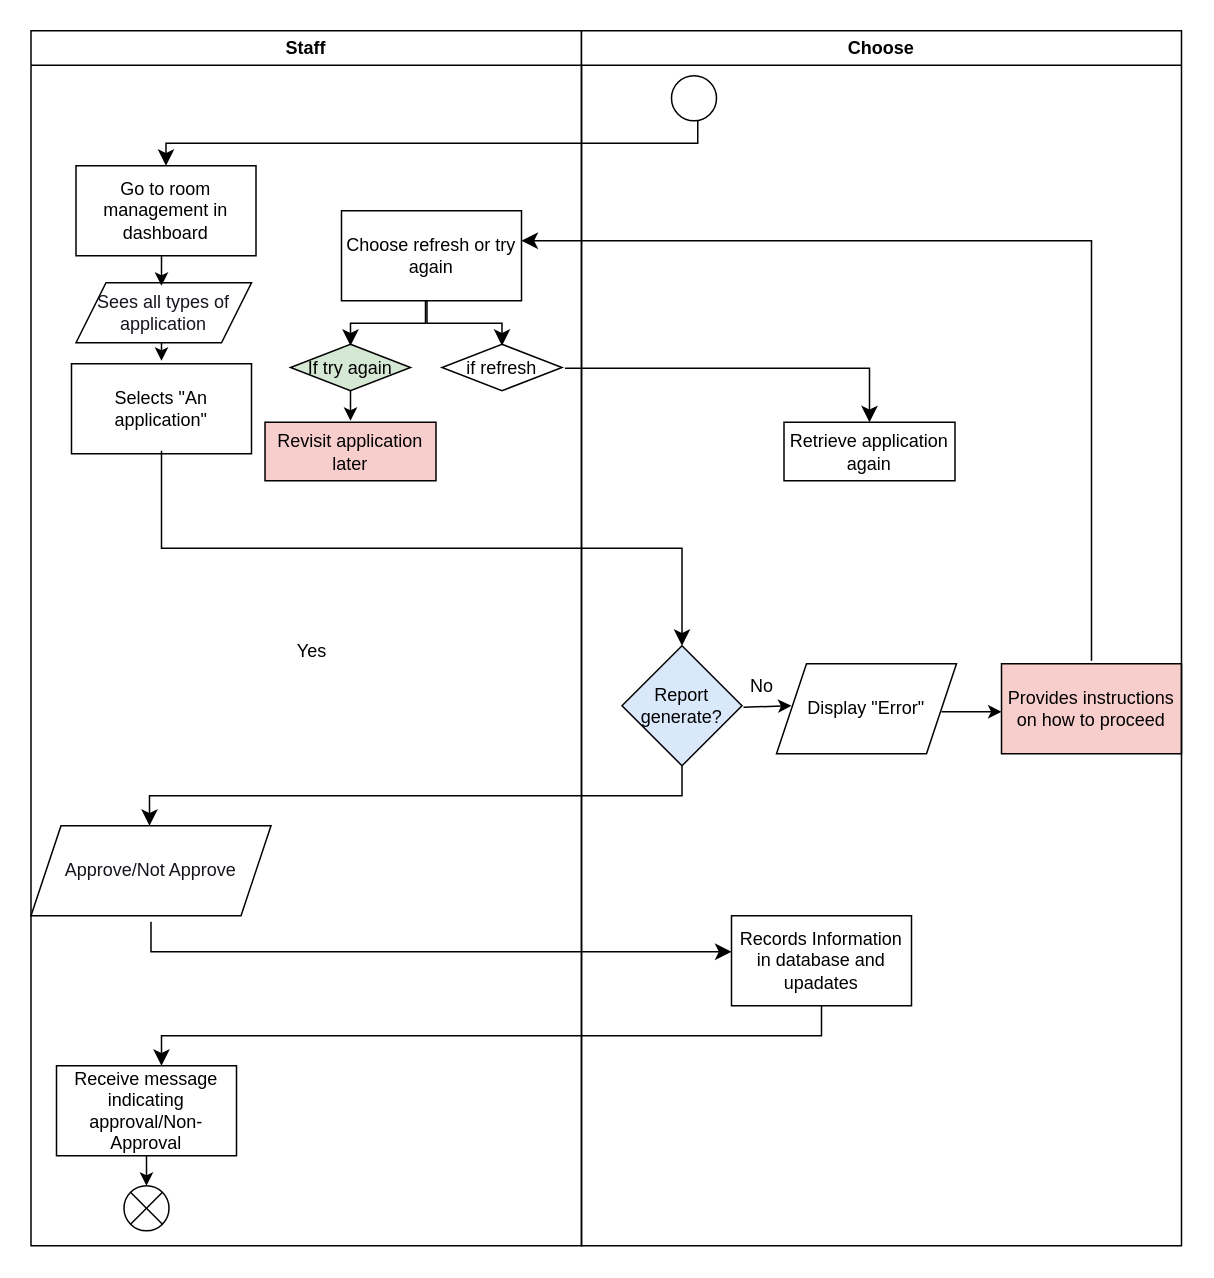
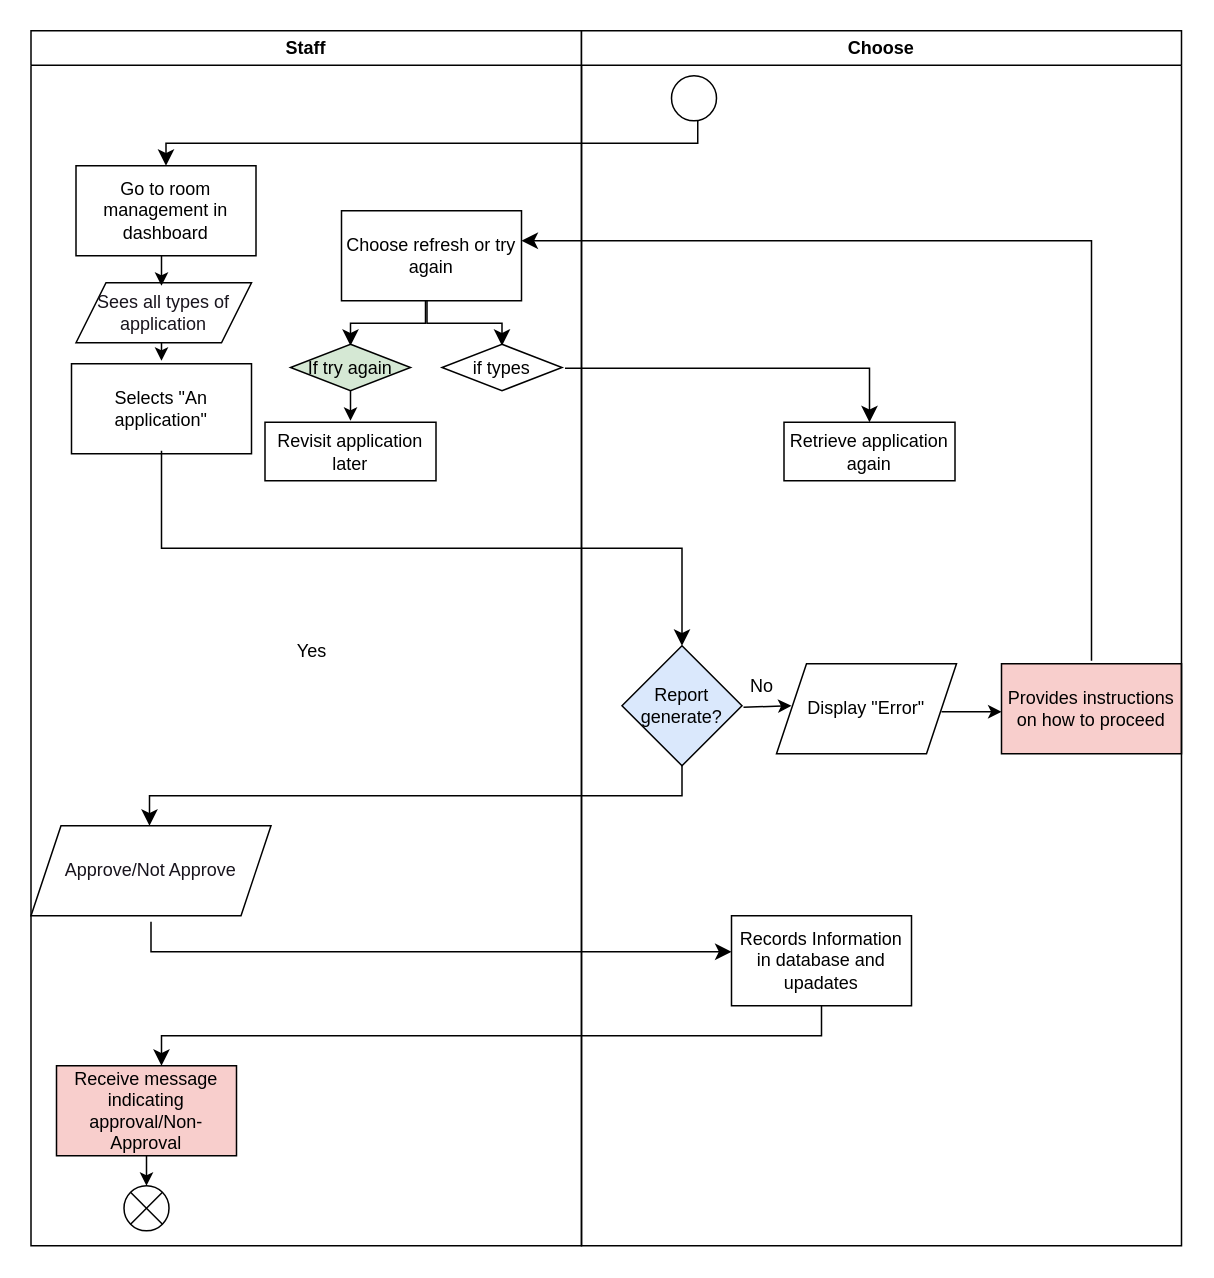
- <mxCell id="22" value="if refresh" style="rhombus;whiteSpace=wrap;html=1;" parent="1" vertex="1"><mxGeometry x="294" y="229" width="80" height="31" as="geometry" /></mxCell>
+ <mxCell id="22" value="if types" style="rhombus;whiteSpace=wrap;html=1;" parent="1" vertex="1"><mxGeometry x="294" y="229" width="80" height="31" as="geometry" /></mxCell>
- <mxCell id="24" value="Revisit application later" style="rounded=0;whiteSpace=wrap;html=1;fillColor=#f8cecc;" parent="1" vertex="1"><mxGeometry x="176" y="281" width="114" height="39" as="geometry" /></mxCell>
+ <mxCell id="24" value="Revisit application later" style="rounded=0;whiteSpace=wrap;html=1;" parent="1" vertex="1"><mxGeometry x="176" y="281" width="114" height="39" as="geometry" /></mxCell>
- <mxCell id="9" value="Receive message indicating approval/Non-Approval" style="rounded=0;whiteSpace=wrap;html=1;" parent="1" vertex="1"><mxGeometry x="37" y="710" width="120" height="60" as="geometry" /></mxCell>
+ <mxCell id="9" value="Receive message indicating approval/Non-Approval" style="rounded=0;whiteSpace=wrap;html=1;fillColor=#f8cecc;" parent="1" vertex="1"><mxGeometry x="37" y="710" width="120" height="60" as="geometry" /></mxCell>
